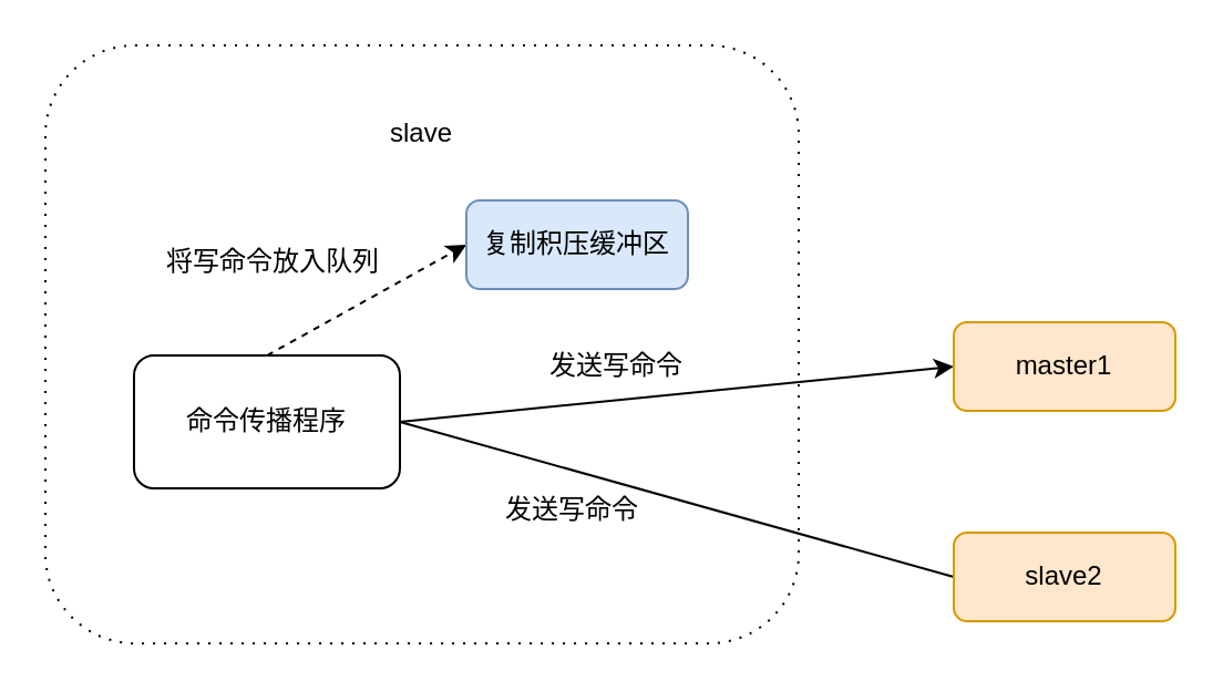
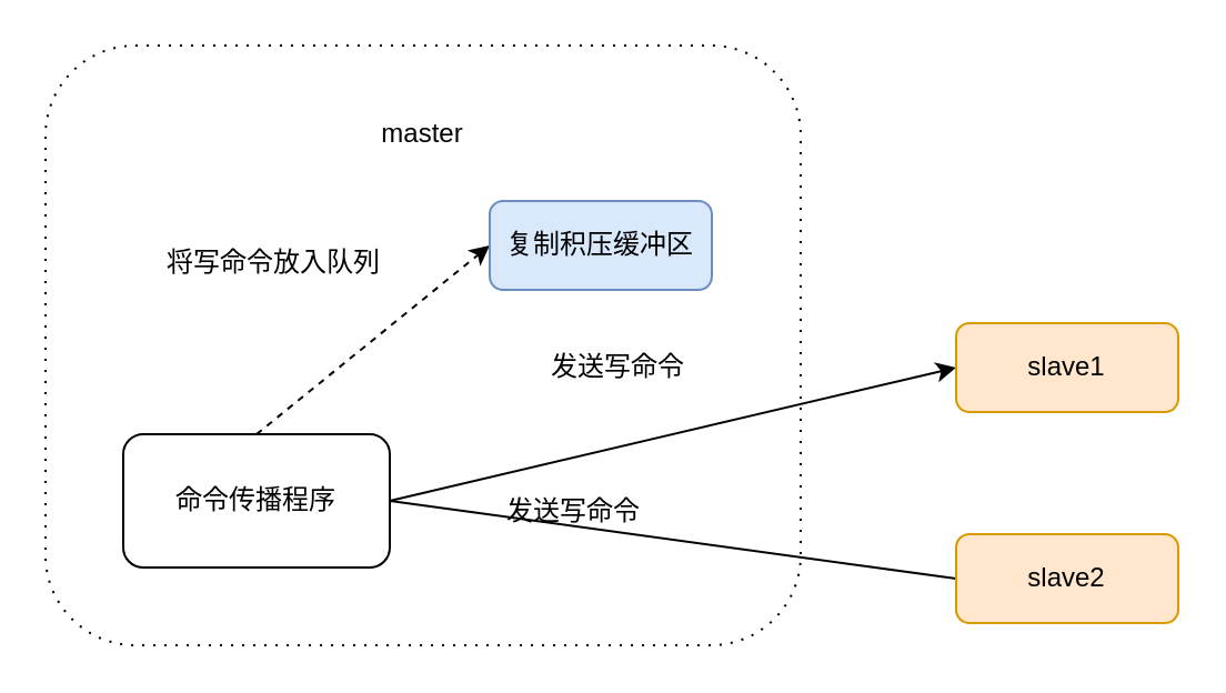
- <mxCell id="8" value="slave" style="text;html=1;strokeColor=none;fillColor=none;align=center;verticalAlign=middle;whiteSpace=wrap;rounded=0;" vertex="1" parent="1"><mxGeometry x="170" y="50" width="40" height="20" as="geometry" /></mxCell>
+ <mxCell id="8" value="master" style="text;html=1;strokeColor=none;fillColor=none;align=center;verticalAlign=middle;whiteSpace=wrap;rounded=0;" vertex="1" parent="1"><mxGeometry x="170" y="50" width="40" height="20" as="geometry" /></mxCell>
- <mxCell id="7" value="复制积压缓冲区" style="rounded=1;whiteSpace=wrap;html=1;fillColor=#dae8fc;strokeColor=#6c8ebf;" vertex="1" parent="1"><mxGeometry x="210" y="90" width="100" height="40" as="geometry" /></mxCell>
+ <mxCell id="7" value="复制积压缓冲区" style="rounded=1;whiteSpace=wrap;html=1;fillColor=#dae8fc;strokeColor=#6c8ebf;" vertex="1" parent="1"><mxGeometry x="220" y="90" width="100" height="40" as="geometry" /></mxCell>
- <mxCell id="9" value="master1" style="rounded=1;whiteSpace=wrap;html=1;fillColor=#ffe6cc;strokeColor=#d79b00;" vertex="1" parent="1"><mxGeometry x="430" y="145" width="100" height="40" as="geometry" /></mxCell>
+ <mxCell id="9" value="slave1" style="rounded=1;whiteSpace=wrap;html=1;fillColor=#ffe6cc;strokeColor=#d79b00;" vertex="1" parent="1"><mxGeometry x="430" y="145" width="100" height="40" as="geometry" /></mxCell>
- <mxCell id="6" value="命令传播程序" style="rounded=1;whiteSpace=wrap;html=1;" vertex="1" parent="1"><mxGeometry x="60" y="160" width="120" height="60" as="geometry" /></mxCell>
+ <mxCell id="6" value="命令传播程序" style="rounded=1;whiteSpace=wrap;html=1;" vertex="1" parent="1"><mxGeometry x="55" y="195" width="120" height="60" as="geometry" /></mxCell>
